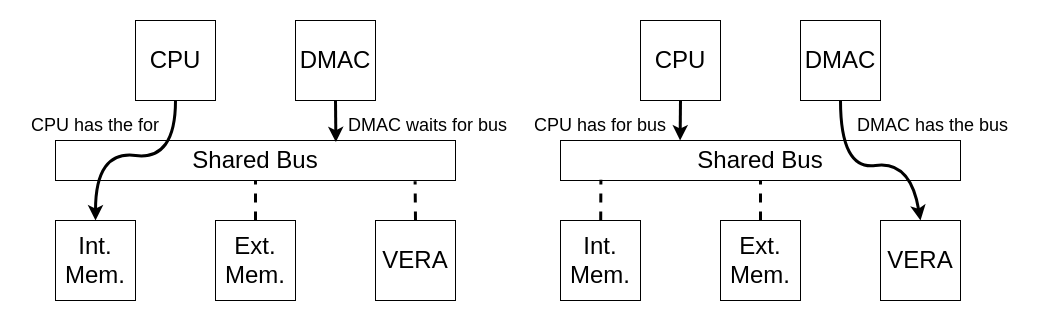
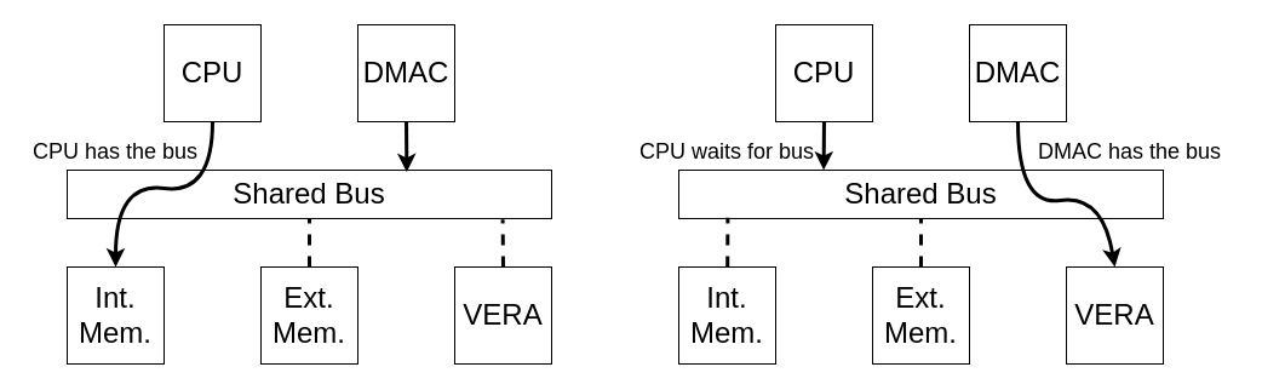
- <mxCell id="10" value="CPU has the for" style="text;html=1;strokeColor=none;fillColor=none;align=center;verticalAlign=middle;whiteSpace=wrap;rounded=0;fontSize=18;" vertex="1" parent="1"><mxGeometry x="20" y="110" width="150" height="30" as="geometry" /></mxCell>
+ <mxCell id="10" value="CPU has the bus" style="text;html=1;strokeColor=none;fillColor=none;align=center;verticalAlign=middle;whiteSpace=wrap;rounded=0;fontSize=18;" vertex="1" parent="1"><mxGeometry x="20" y="110" width="150" height="30" as="geometry" /></mxCell>
- <mxCell id="11" value="DMAC waits for bus" style="text;html=1;strokeColor=none;fillColor=none;align=center;verticalAlign=middle;whiteSpace=wrap;rounded=0;fontSize=18;" vertex="1" parent="1"><mxGeometry x="340" y="110" width="175" height="30" as="geometry" /></mxCell>
- <mxCell id="20" value="CPU has for bus" style="text;html=1;strokeColor=none;fillColor=none;align=center;verticalAlign=middle;whiteSpace=wrap;rounded=0;fontSize=18;" vertex="1" parent="1"><mxGeometry x="525" y="110" width="150" height="30" as="geometry" /></mxCell>
+ <mxCell id="20" value="CPU waits for bus" style="text;html=1;strokeColor=none;fillColor=none;align=center;verticalAlign=middle;whiteSpace=wrap;rounded=0;fontSize=18;" vertex="1" parent="1"><mxGeometry x="525" y="110" width="150" height="30" as="geometry" /></mxCell>
